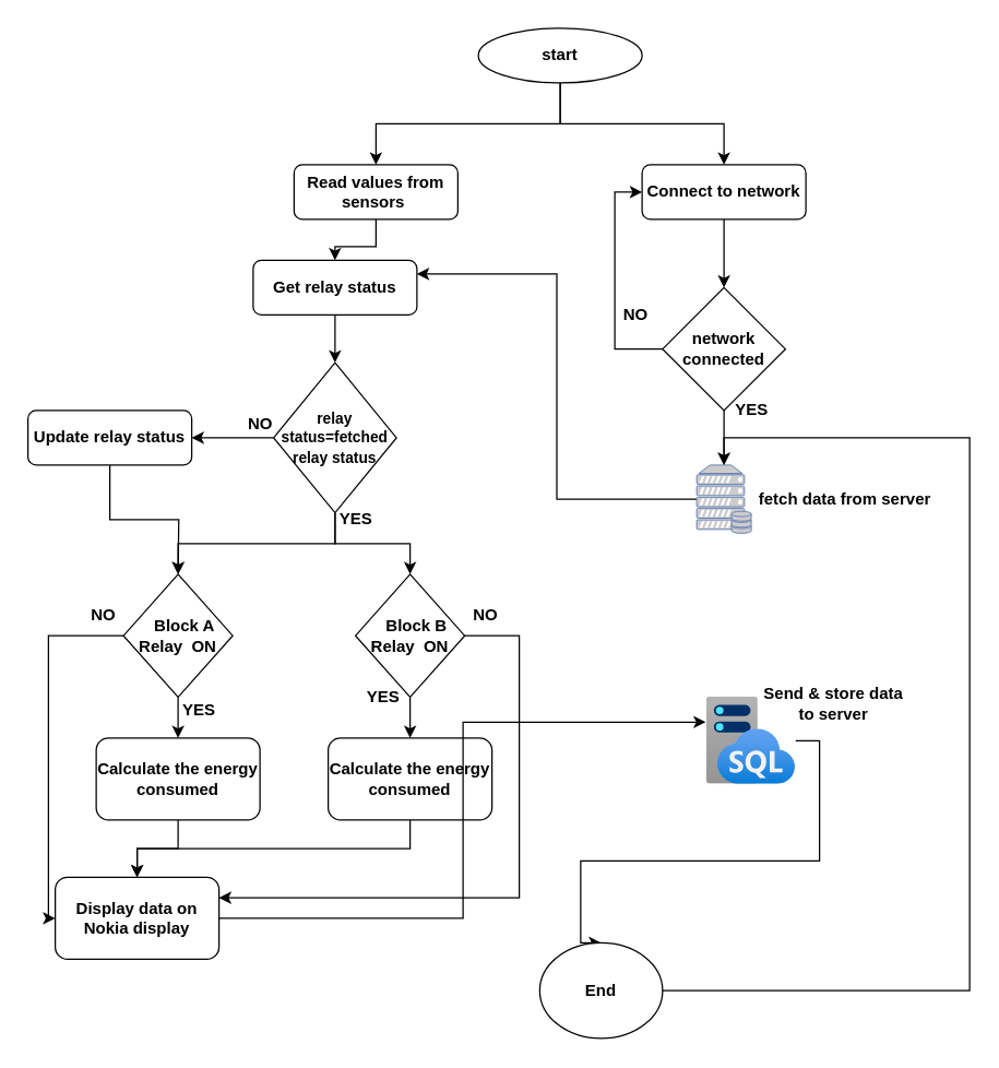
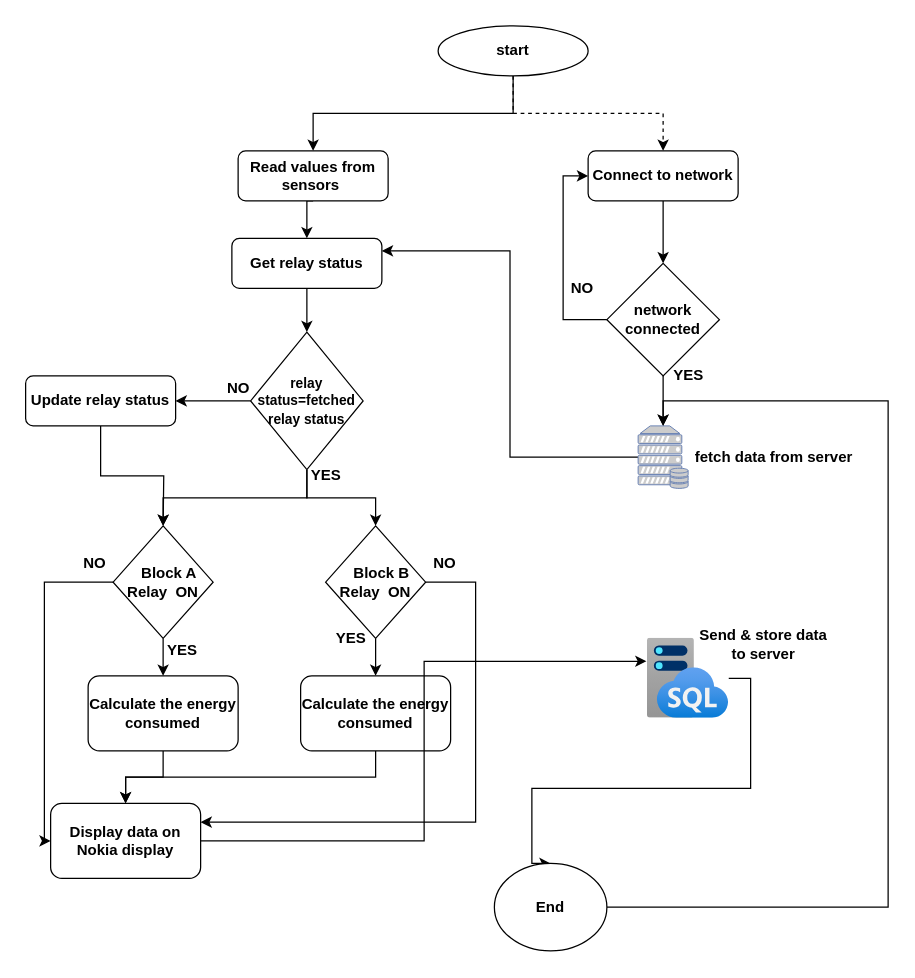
- <mxCell id="2" style="edgeStyle=orthogonalEdgeStyle;rounded=0;orthogonalLoop=1;jettySize=auto;html=1;exitX=0.5;exitY=1;exitDx=0;exitDy=0;" parent="1" source="4" target="5" edge="1"><mxGeometry relative="1" as="geometry" /></mxCell>
+ <mxCell id="2" style="edgeStyle=orthogonalEdgeStyle;rounded=0;orthogonalLoop=1;jettySize=auto;html=1;exitX=0.5;exitY=1;exitDx=0;exitDy=0;dashed=1;" parent="1" source="4" target="5" edge="1"><mxGeometry relative="1" as="geometry" /></mxCell>
- <mxCell id="11" value="&lt;b&gt;Read values from sensors&amp;nbsp;&lt;/b&gt;" style="rounded=1;whiteSpace=wrap;html=1;" parent="1" vertex="1"><mxGeometry x="215" y="120" width="120" height="40" as="geometry" /></mxCell>
+ <mxCell id="11" value="&lt;b&gt;Read values from sensors&amp;nbsp;&lt;/b&gt;" style="rounded=1;whiteSpace=wrap;html=1;" parent="1" vertex="1"><mxGeometry x="190" y="120" width="120" height="40" as="geometry" /></mxCell>
